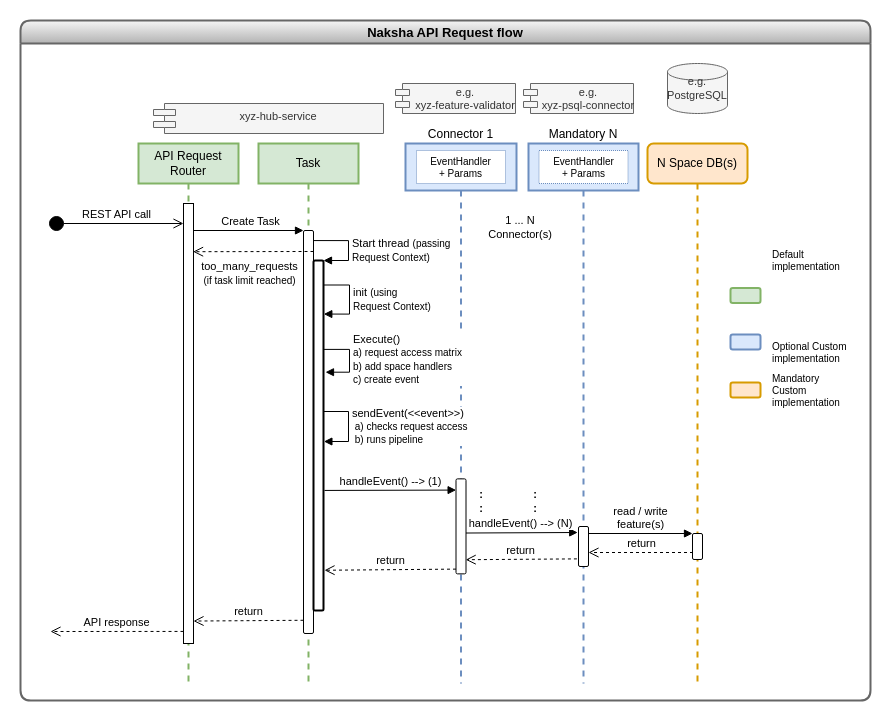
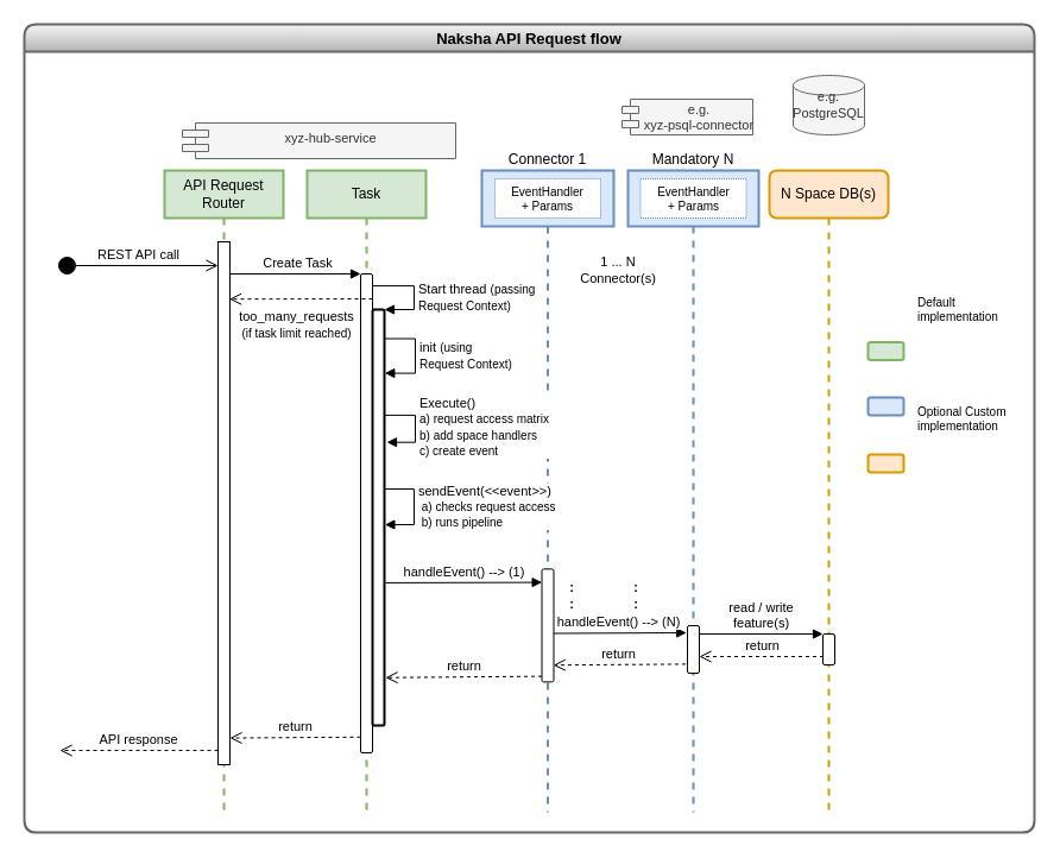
- <mxCell id="25" value="e.g.&#10;xyz-feature-validator" style="shape=module;align=center;spacingLeft=20;align=center;verticalAlign=middle;rounded=1;shadow=0;sketch=0;fontSize=11;strokeColor=#666666;strokeWidth=1;jettyWidth=14;jettyHeight=6;fillColor=#f5f5f5;fontColor=#333333;labelPosition=center;verticalLabelPosition=middle;" parent="12" vertex="1"><mxGeometry x="375" y="63" width="120" height="30" as="geometry" /></mxCell>
- <mxCell id="18" value="Mandatory Custom implementation" style="text;html=1;strokeColor=none;fillColor=none;align=left;verticalAlign=middle;whiteSpace=wrap;rounded=0;shadow=0;sketch=0;fontSize=10;" parent="12" vertex="1"><mxGeometry x="750" y="354.5" width="80" height="30" as="geometry" /></mxCell>
